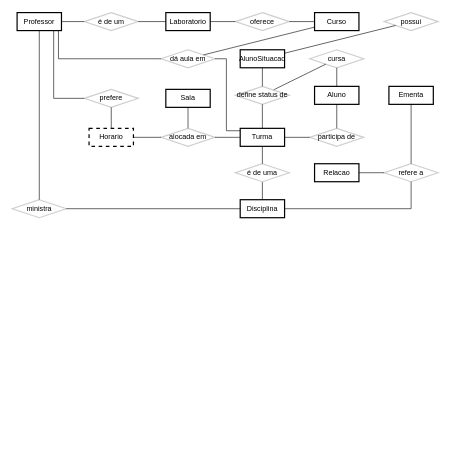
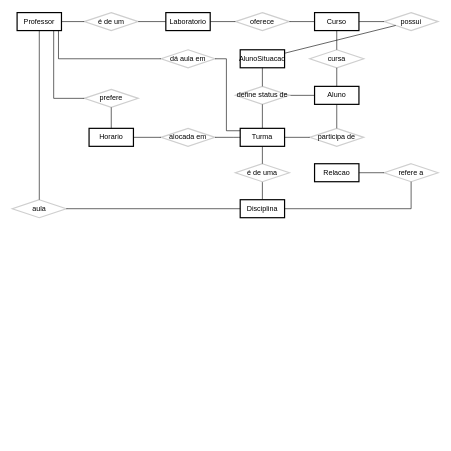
- <mxCell id="18" value="" style="startArrow=none;endArrow=none;rounded=0;startFill=0;endFill=0;elbow=vertical;jumpStyle=none;shadow=0;" parent="1" source="4" target="15" edge="1"><mxGeometry relative="1" as="geometry" /></mxCell>
+ <mxCell id="18" value="" style="startArrow=none;endArrow=none;rounded=0;startFill=0;endFill=0;elbow=vertical;jumpStyle=none;shadow=0;" parent="1" source="4" target="5" edge="1"><mxGeometry relative="1" as="geometry" /></mxCell>
+ <mxCell id="17" value="" style="startArrow=none;endArrow=none;rounded=0;startFill=0;endFill=0;elbow=vertical;jumpStyle=none;shadow=0;" parent="1" source="3" target="4" edge="1"><mxGeometry x="-0.009" relative="1" as="geometry"><mxPoint as="offset" /></mxGeometry></mxCell>
- <mxCell id="34" value="" style="rounded=0;orthogonalLoop=1;jettySize=auto;html=1;endArrow=none;endFill=0;" parent="1" source="35" target="3" edge="1"><mxGeometry x="-0.521" y="-22" relative="1" as="geometry"><mxPoint as="offset" /></mxGeometry></mxCell>
+ <mxCell id="34" value="" style="rounded=0;orthogonalLoop=1;jettySize=auto;html=1;endArrow=none;endFill=0;" parent="1" source="35" target="2" edge="1"><mxGeometry x="-0.521" y="-22" relative="1" as="geometry"><mxPoint as="offset" /></mxGeometry></mxCell>
- <mxCell id="6" value="Ementa" style="whiteSpace=wrap;strokeWidth=2;" parent="1" vertex="1"><mxGeometry x="648" y="143" width="74" height="30" as="geometry" /></mxCell>
- <mxCell id="41" value="Sala" style="whiteSpace=wrap;strokeWidth=2;" parent="1" vertex="1"><mxGeometry x="276" y="148" width="74" height="30" as="geometry" /></mxCell>
- <mxCell id="28" value="" style="startArrow=none;endArrow=none;rounded=0;startFill=0;endFill=0;elbow=vertical;jumpStyle=none;shadow=0;" parent="1" source="13" target="6" edge="1"><mxGeometry relative="1" as="geometry" /></mxCell>
- <mxCell id="44" value="" style="startArrow=none;endArrow=none;rounded=0;startFill=0;endFill=0;elbow=vertical;jumpStyle=none;shadow=0;" parent="1" source="39" target="41" edge="1"><mxGeometry relative="1" as="geometry" /></mxCell>
- <mxCell id="40" value="Horario" style="whiteSpace=wrap;strokeWidth=2;dashed=1;" parent="1" vertex="1"><mxGeometry x="148" y="213" width="74" height="30" as="geometry" /></mxCell>
+ <mxCell id="40" value="Horario" style="whiteSpace=wrap;strokeWidth=2;" parent="1" vertex="1"><mxGeometry x="148" y="213" width="74" height="30" as="geometry" /></mxCell>
- <mxCell id="12" value="ministra" style="rhombus;strokeWidth=2;whiteSpace=wrap;fillColor=none;strokeColor=#CFCFCF;" parent="1" vertex="1"><mxGeometry x="20" y="332" width="90" height="30" as="geometry" /></mxCell>
+ <mxCell id="12" value="aula" style="rhombus;strokeWidth=2;whiteSpace=wrap;fillColor=none;strokeColor=#CFCFCF;" parent="1" vertex="1"><mxGeometry x="20" y="332" width="90" height="30" as="geometry" /></mxCell>
